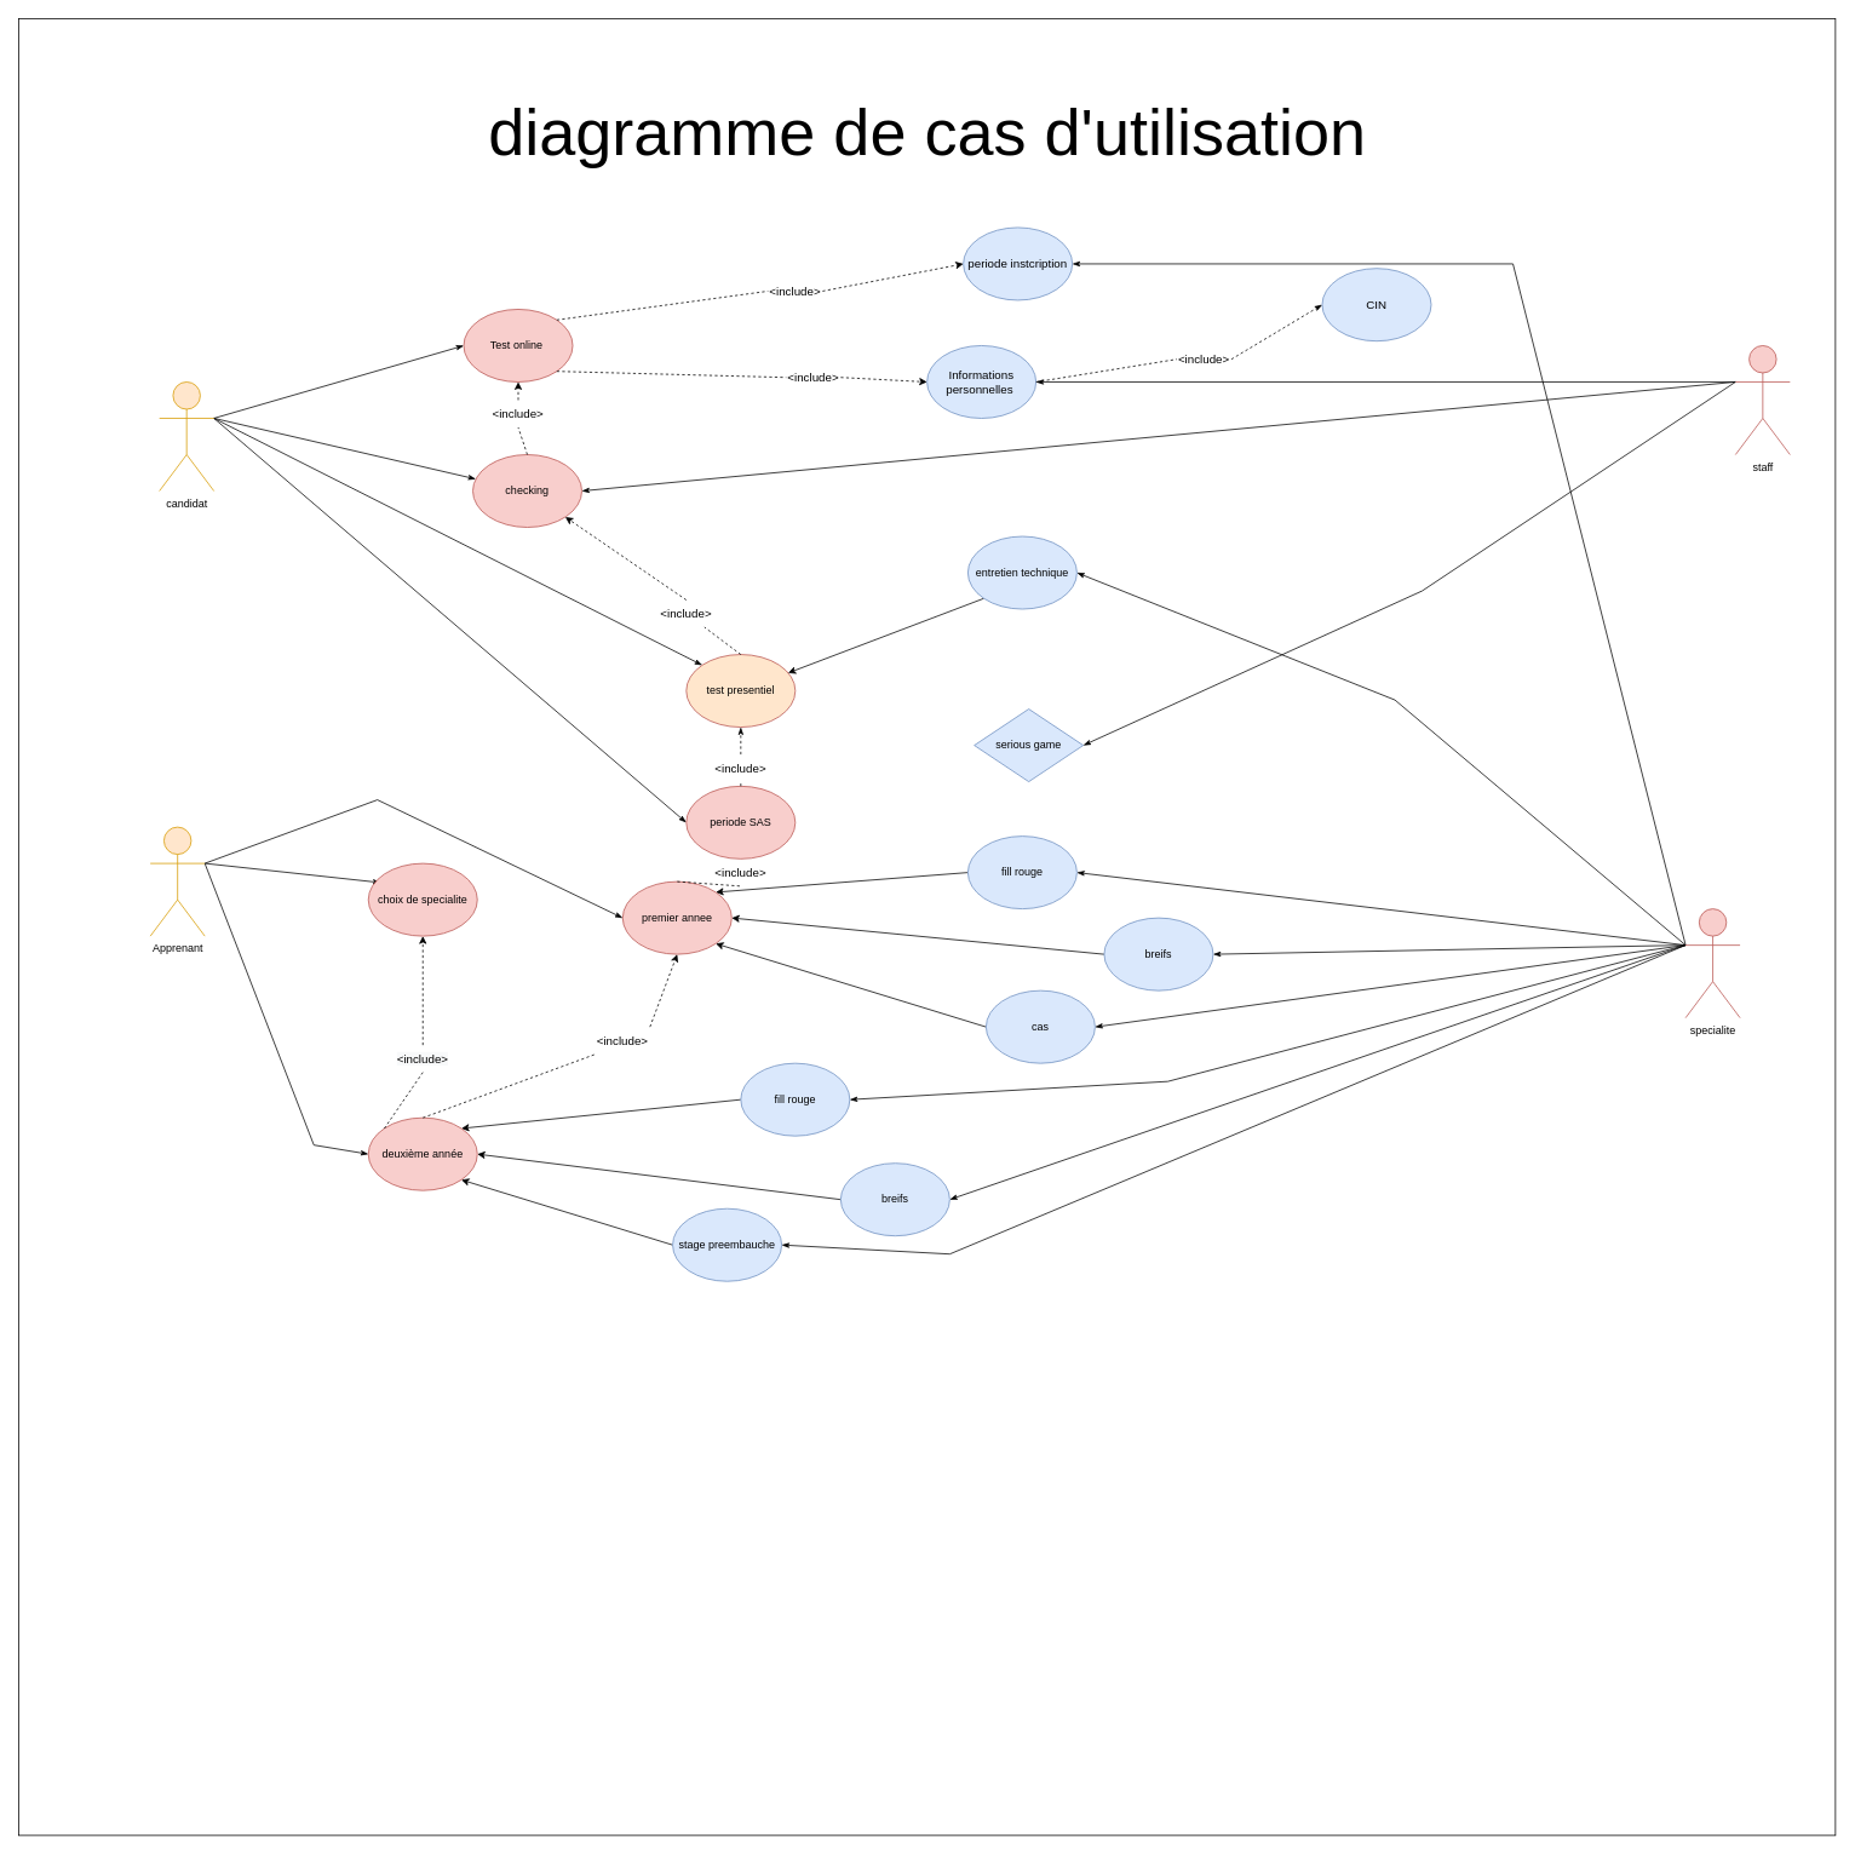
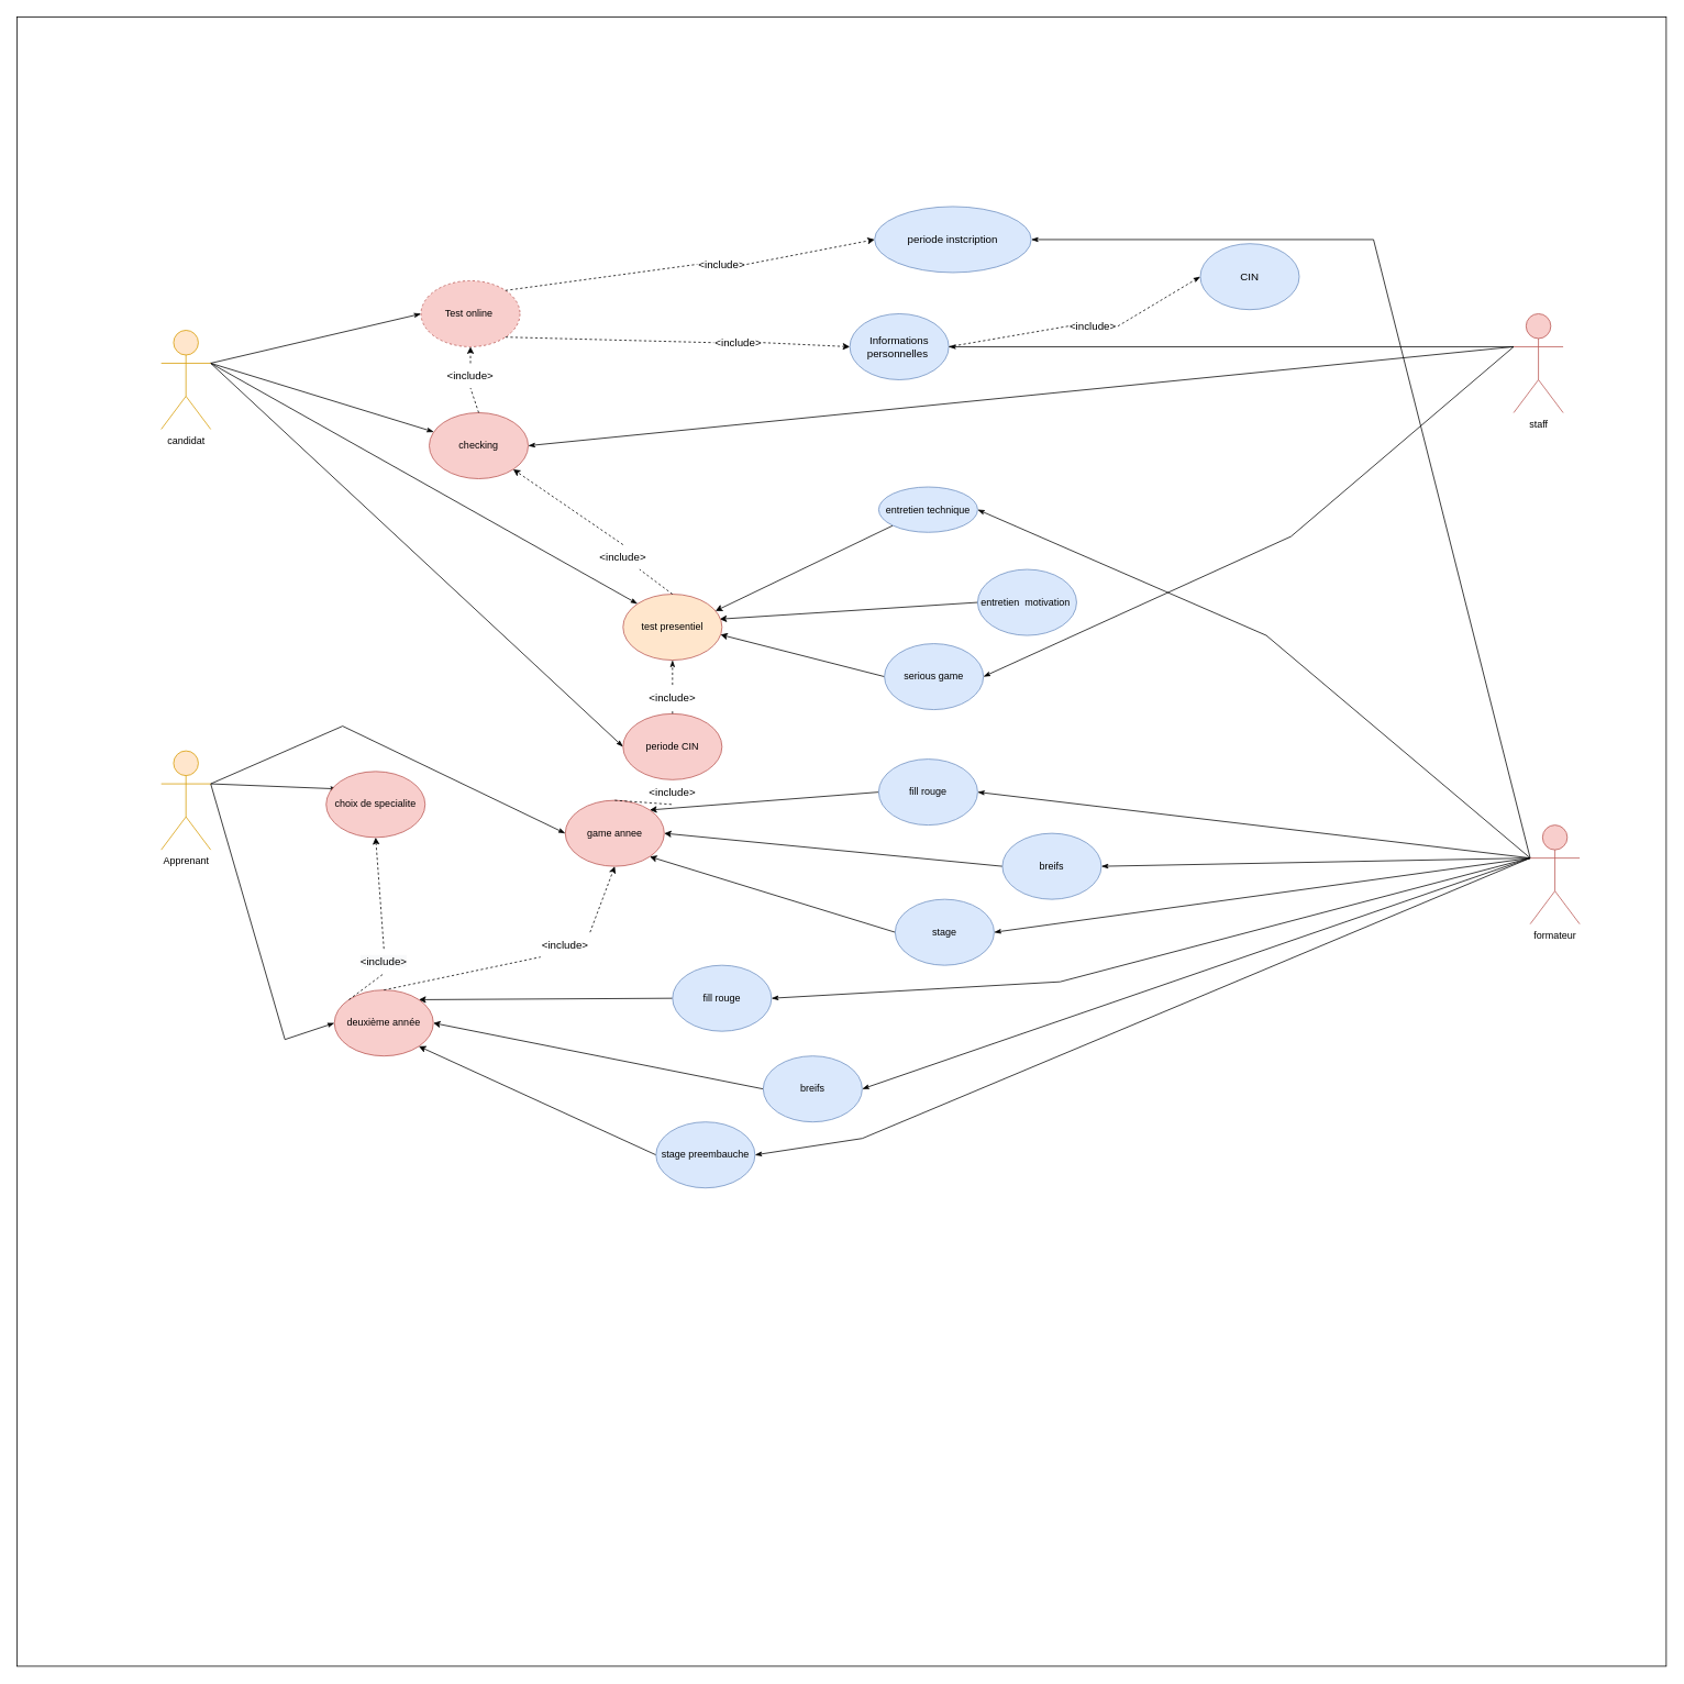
- <mxCell id="83" value="diagramme de cas d'utilisation" style="text;html=1;strokeColor=none;fillColor=none;align=center;verticalAlign=middle;whiteSpace=wrap;rounded=0;fontSize=72;" parent="1" vertex="1"><mxGeometry x="482.5" y="50" width="1075" height="190" as="geometry" /></mxCell>
- <mxCell id="25" value="&lt;font style=&quot;font-size: 13px&quot;&gt;&lt;span style=&quot;font-family: &amp;#34;arial&amp;#34; , sans-serif ; text-align: left&quot;&gt;periode instcription&lt;/span&gt;&lt;/font&gt;" style="ellipse;whiteSpace=wrap;html=1;fillColor=#dae8fc;strokeColor=#6c8ebf;" parent="1" vertex="1"><mxGeometry x="1060" y="250" width="120" height="80" as="geometry" /></mxCell>
+ <mxCell id="25" value="&lt;font style=&quot;font-size: 13px&quot;&gt;&lt;span style=&quot;font-family: &amp;#34;arial&amp;#34; , sans-serif ; text-align: left&quot;&gt;periode instcription&lt;/span&gt;&lt;/font&gt;" style="ellipse;whiteSpace=wrap;html=1;fillColor=#dae8fc;strokeColor=#6c8ebf;" parent="1" vertex="1"><mxGeometry x="1060" y="250" width="190" height="80" as="geometry" /></mxCell>
- <mxCell id="16" value="Test online&amp;nbsp;" style="ellipse;whiteSpace=wrap;html=1;fillColor=#f8cecc;strokeColor=#b85450;" parent="1" vertex="1"><mxGeometry x="510" y="340" width="120" height="80" as="geometry" /></mxCell>
+ <mxCell id="16" value="Test online&amp;nbsp;" style="ellipse;whiteSpace=wrap;html=1;fillColor=#f8cecc;strokeColor=#b85450;dashed=1;" parent="1" vertex="1"><mxGeometry x="510" y="340" width="120" height="80" as="geometry" /></mxCell>
- <mxCell id="13" value="&lt;font style=&quot;font-size: 13px&quot;&gt;&lt;span style=&quot;font-family: &amp;#34;arial&amp;#34; , sans-serif ; text-align: left&quot;&gt;Informations personnelles&amp;nbsp;&lt;/span&gt;&lt;/font&gt;" style="ellipse;whiteSpace=wrap;html=1;fillColor=#dae8fc;strokeColor=#6c8ebf;" parent="1" vertex="1"><mxGeometry x="1020" y="380" width="120" height="80" as="geometry" /></mxCell>
+ <mxCell id="13" value="&lt;font style=&quot;font-size: 13px&quot;&gt;&lt;span style=&quot;font-family: &amp;#34;arial&amp;#34; , sans-serif ; text-align: left&quot;&gt;Informations personnelles&amp;nbsp;&lt;/span&gt;&lt;/font&gt;" style="ellipse;whiteSpace=wrap;html=1;fillColor=#dae8fc;strokeColor=#6c8ebf;" parent="1" vertex="1"><mxGeometry x="1030" y="380" width="120" height="80" as="geometry" /></mxCell>
- <mxCell id="64" value="staff" style="shape=umlActor;verticalLabelPosition=bottom;verticalAlign=top;html=1;outlineConnect=0;fillColor=#f8cecc;strokeColor=#b85450;" parent="1" vertex="1"><mxGeometry x="1910" y="380" width="60" height="120" as="geometry" /></mxCell>
+ <mxCell id="64" value="staff" style="shape=umlActor;verticalLabelPosition=bottom;verticalAlign=top;html=1;outlineConnect=0;fillColor=#f8cecc;strokeColor=#b85450;" parent="1" vertex="1"><mxGeometry x="1835" y="380" width="60" height="120" as="geometry" /></mxCell>
- <mxCell id="75" value="candidat" style="shape=umlActor;verticalLabelPosition=bottom;verticalAlign=top;html=1;outlineConnect=0;fillColor=#ffe6cc;strokeColor=#d79b00;" parent="1" vertex="1"><mxGeometry x="175" y="420" width="60" height="120" as="geometry" /></mxCell>
+ <mxCell id="75" value="candidat" style="shape=umlActor;verticalLabelPosition=bottom;verticalAlign=top;html=1;outlineConnect=0;fillColor=#ffe6cc;strokeColor=#d79b00;" parent="1" vertex="1"><mxGeometry x="195" y="400" width="60" height="120" as="geometry" /></mxCell>
- <mxCell id="11" value="entretien technique" style="ellipse;whiteSpace=wrap;html=1;fillColor=#dae8fc;strokeColor=#6c8ebf;" parent="1" vertex="1"><mxGeometry x="1065" y="590" width="120" height="80" as="geometry" /></mxCell>
+ <mxCell id="11" value="entretien technique" style="ellipse;whiteSpace=wrap;html=1;fillColor=#dae8fc;strokeColor=#6c8ebf;" parent="1" vertex="1"><mxGeometry x="1065" y="590" width="120" height="55" as="geometry" /></mxCell>
+ <mxCell id="20" value="entretien&amp;nbsp; motivation&amp;nbsp;" style="ellipse;whiteSpace=wrap;html=1;fillColor=#dae8fc;strokeColor=#6c8ebf;" parent="1" vertex="1"><mxGeometry x="1185" y="690" width="120" height="80" as="geometry" /></mxCell>
+ <mxCell id="19" style="edgeStyle=none;rounded=0;orthogonalLoop=1;jettySize=auto;html=1;exitX=0;exitY=0.5;exitDx=0;exitDy=0;fontSize=13;fontColor=#000000;entryX=0.977;entryY=0.378;entryDx=0;entryDy=0;entryPerimeter=0;" parent="1" source="20" target="24" edge="1"><mxGeometry relative="1" as="geometry"><mxPoint x="815" y="810" as="targetPoint" /></mxGeometry></mxCell>
+ <mxCell id="17" style="edgeStyle=none;rounded=0;orthogonalLoop=1;jettySize=auto;html=1;exitX=0;exitY=0.5;exitDx=0;exitDy=0;entryX=0.985;entryY=0.614;entryDx=0;entryDy=0;fontSize=13;fontColor=#000000;entryPerimeter=0;" parent="1" source="18" target="24" edge="1"><mxGeometry relative="1" as="geometry" /></mxCell>
- <mxCell id="18" value="serious game" style="rhombus;whiteSpace=wrap;html=1;fillColor=#dae8fc;strokeColor=#6c8ebf;" parent="1" vertex="1"><mxGeometry x="1072" y="780" width="120" height="80" as="geometry" /></mxCell>
+ <mxCell id="18" value="serious game" style="ellipse;whiteSpace=wrap;html=1;fillColor=#dae8fc;strokeColor=#6c8ebf;" parent="1" vertex="1"><mxGeometry x="1072" y="780" width="120" height="80" as="geometry" /></mxCell>
- <mxCell id="77" value="periode SAS" style="ellipse;whiteSpace=wrap;html=1;fillColor=#f8cecc;strokeColor=#b85450;" parent="1" vertex="1"><mxGeometry x="755" y="865" width="120" height="80" as="geometry" /></mxCell>
+ <mxCell id="77" value="periode CIN" style="ellipse;whiteSpace=wrap;html=1;fillColor=#f8cecc;strokeColor=#b85450;" parent="1" vertex="1"><mxGeometry x="755" y="865" width="120" height="80" as="geometry" /></mxCell>
- <mxCell id="9" value="Apprenant" style="shape=umlActor;verticalLabelPosition=bottom;verticalAlign=top;html=1;outlineConnect=0;fillColor=#ffe6cc;strokeColor=#d79b00;" parent="1" vertex="1"><mxGeometry x="165" y="910" width="60" height="120" as="geometry" /></mxCell>
+ <mxCell id="9" value="Apprenant" style="shape=umlActor;verticalLabelPosition=bottom;verticalAlign=top;html=1;outlineConnect=0;fillColor=#ffe6cc;strokeColor=#d79b00;" parent="1" vertex="1"><mxGeometry x="195" y="910" width="60" height="120" as="geometry" /></mxCell>
- <mxCell id="54" value="choix de specialite" style="ellipse;whiteSpace=wrap;html=1;fillColor=#f8cecc;strokeColor=#b85450;" parent="1" vertex="1"><mxGeometry x="405" y="950" width="120" height="80" as="geometry" /></mxCell>
+ <mxCell id="54" value="choix de specialite" style="ellipse;whiteSpace=wrap;html=1;fillColor=#f8cecc;strokeColor=#b85450;" parent="1" vertex="1"><mxGeometry x="395" y="935" width="120" height="80" as="geometry" /></mxCell>
- <mxCell id="43" value="premier annee" style="ellipse;whiteSpace=wrap;html=1;fillColor=#f8cecc;strokeColor=#b85450;" parent="1" vertex="1"><mxGeometry x="685" y="970" width="120" height="80" as="geometry" /></mxCell>
+ <mxCell id="43" value="game annee" style="ellipse;whiteSpace=wrap;html=1;fillColor=#f8cecc;strokeColor=#b85450;" parent="1" vertex="1"><mxGeometry x="685" y="970" width="120" height="80" as="geometry" /></mxCell>
- <mxCell id="39" value="cas" style="ellipse;whiteSpace=wrap;html=1;fillColor=#dae8fc;strokeColor=#6c8ebf;" parent="1" vertex="1"><mxGeometry x="1085" y="1090" width="120" height="80" as="geometry" /></mxCell>
+ <mxCell id="39" value="stage" style="ellipse;whiteSpace=wrap;html=1;fillColor=#dae8fc;strokeColor=#6c8ebf;" parent="1" vertex="1"><mxGeometry x="1085" y="1090" width="120" height="80" as="geometry" /></mxCell>
- <mxCell id="73" value="specialite" style="shape=umlActor;verticalLabelPosition=bottom;verticalAlign=top;html=1;outlineConnect=0;fillColor=#f8cecc;strokeColor=#b85450;" parent="1" vertex="1"><mxGeometry x="1855" y="1000" width="60" height="120" as="geometry" /></mxCell>
+ <mxCell id="73" value="formateur" style="shape=umlActor;verticalLabelPosition=bottom;verticalAlign=top;html=1;outlineConnect=0;fillColor=#f8cecc;strokeColor=#b85450;" parent="1" vertex="1"><mxGeometry x="1855" y="1000" width="60" height="120" as="geometry" /></mxCell>
- <mxCell id="53" value="deuxième année" style="ellipse;whiteSpace=wrap;html=1;fillColor=#f8cecc;strokeColor=#b85450;" parent="1" vertex="1"><mxGeometry x="405" y="1230" width="120" height="80" as="geometry" /></mxCell>
+ <mxCell id="53" value="deuxième année" style="ellipse;whiteSpace=wrap;html=1;fillColor=#f8cecc;strokeColor=#b85450;" parent="1" vertex="1"><mxGeometry x="405" y="1200" width="120" height="80" as="geometry" /></mxCell>
- <mxCell id="48" value="stage preembauche" style="ellipse;whiteSpace=wrap;html=1;fillColor=#dae8fc;strokeColor=#6c8ebf;" parent="1" vertex="1"><mxGeometry x="740" y="1330" width="120" height="80" as="geometry" /></mxCell>
+ <mxCell id="48" value="stage preembauche" style="ellipse;whiteSpace=wrap;html=1;fillColor=#dae8fc;strokeColor=#6c8ebf;" parent="1" vertex="1"><mxGeometry x="795" y="1360" width="120" height="80" as="geometry" /></mxCell>
